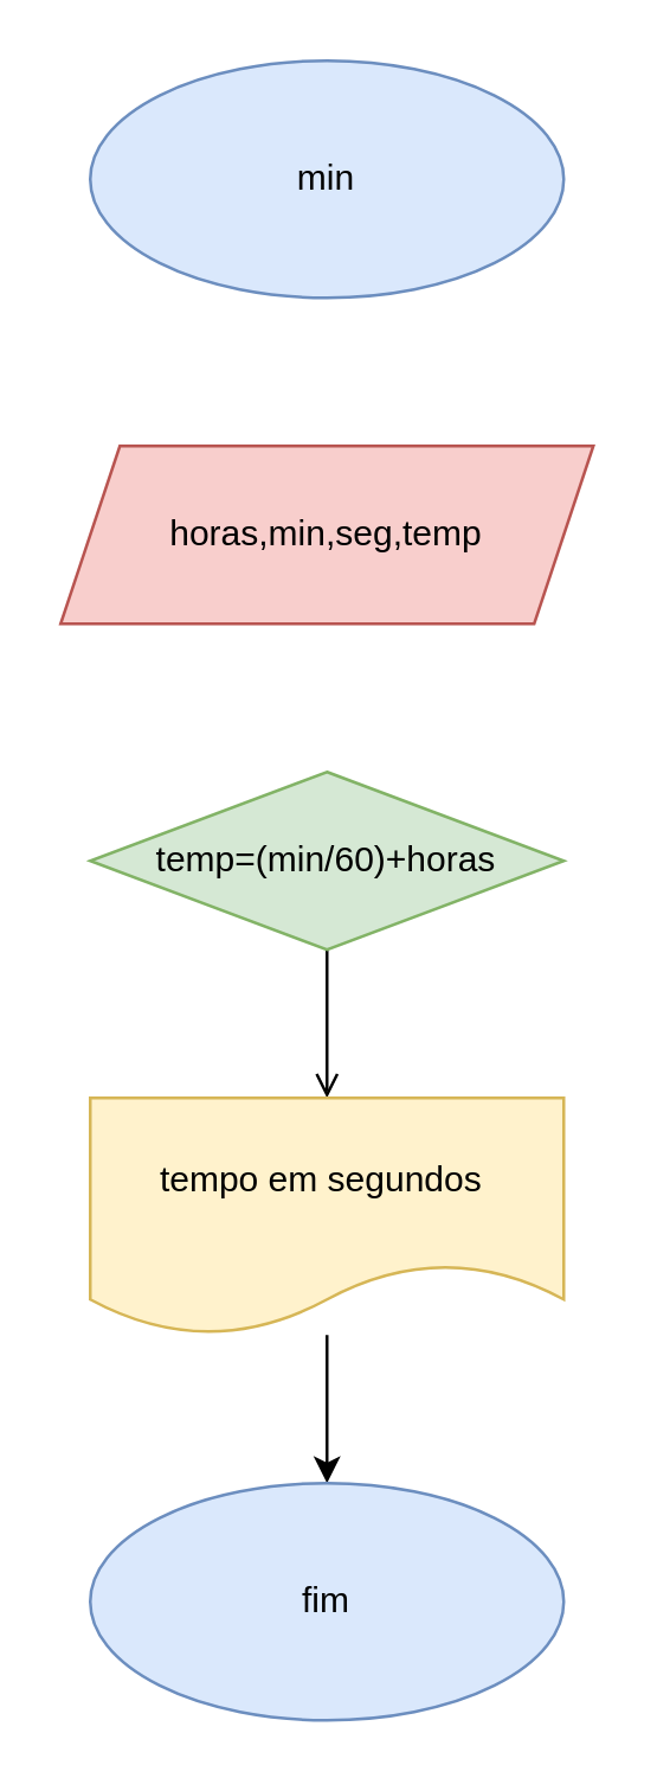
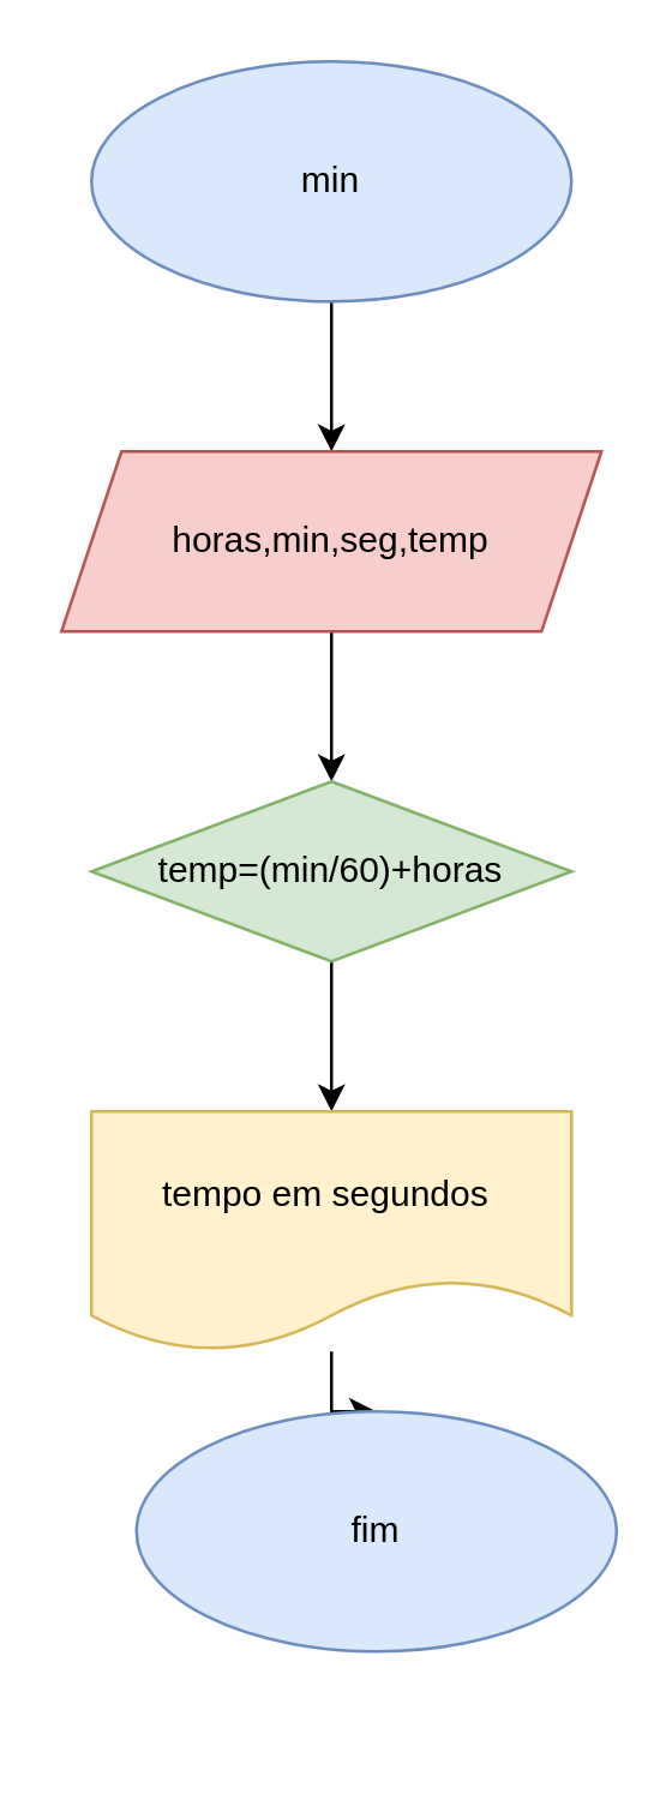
+ <mxCell id="2" value="" style="edgeStyle=orthogonalEdgeStyle;rounded=0;orthogonalLoop=1;jettySize=auto;html=1;" edge="1" parent="1" source="3" target="5"><mxGeometry relative="1" as="geometry" /></mxCell>
+ <mxCell id="4" value="" style="edgeStyle=orthogonalEdgeStyle;rounded=0;orthogonalLoop=1;jettySize=auto;html=1;" edge="1" parent="1" source="5" target="7"><mxGeometry relative="1" as="geometry" /></mxCell>
- <mxCell id="6" value="" style="edgeStyle=orthogonalEdgeStyle;rounded=0;orthogonalLoop=1;jettySize=auto;html=1;endArrow=open;" edge="1" parent="1" source="7" target="9"><mxGeometry relative="1" as="geometry" /></mxCell>
+ <mxCell id="6" value="" style="edgeStyle=orthogonalEdgeStyle;rounded=0;orthogonalLoop=1;jettySize=auto;html=1;" edge="1" parent="1" source="7" target="9"><mxGeometry relative="1" as="geometry" /></mxCell>
- <mxCell id="10" value="fim" style="ellipse;whiteSpace=wrap;html=1;fillColor=#dae8fc;strokeColor=#6c8ebf;" vertex="1" parent="1"><mxGeometry x="30" y="500" width="160" height="80" as="geometry" /></mxCell>
+ <mxCell id="10" value="fim" style="ellipse;whiteSpace=wrap;html=1;fillColor=#dae8fc;strokeColor=#6c8ebf;" vertex="1" parent="1"><mxGeometry x="45" y="470" width="160" height="80" as="geometry" /></mxCell>
